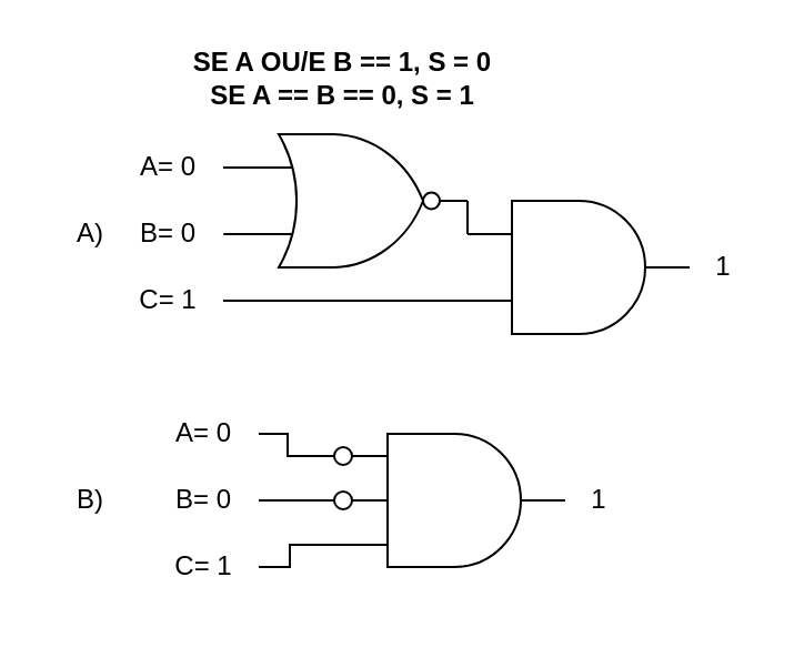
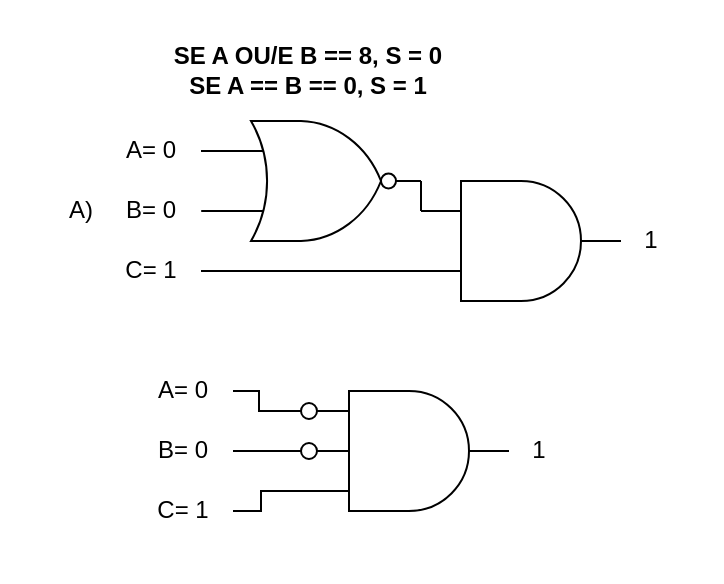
- <mxCell id="22" value="&lt;b&gt;SE A OU/E B == 1, S = 0&lt;br&gt;SE A == B == 0, S = 1&lt;br&gt;&lt;/b&gt;" style="text;html=1;align=center;verticalAlign=middle;whiteSpace=wrap;rounded=0;" vertex="1" parent="2"><mxGeometry x="59" width="150" height="30" as="geometry" /></mxCell>
+ <mxCell id="22" value="&lt;b&gt;SE A OU/E B == 8, S = 0&lt;br&gt;SE A == B == 0, S = 1&lt;br&gt;&lt;/b&gt;" style="text;html=1;align=center;verticalAlign=middle;whiteSpace=wrap;rounded=0;" vertex="1" parent="2"><mxGeometry x="59" width="150" height="30" as="geometry" /></mxCell>
- <mxCell id="18" value="B)" style="text;html=1;align=center;verticalAlign=middle;resizable=0;points=[];autosize=1;strokeColor=none;fillColor=none;" vertex="1" parent="2"><mxGeometry y="190" width="40" height="30" as="geometry" /></mxCell>
